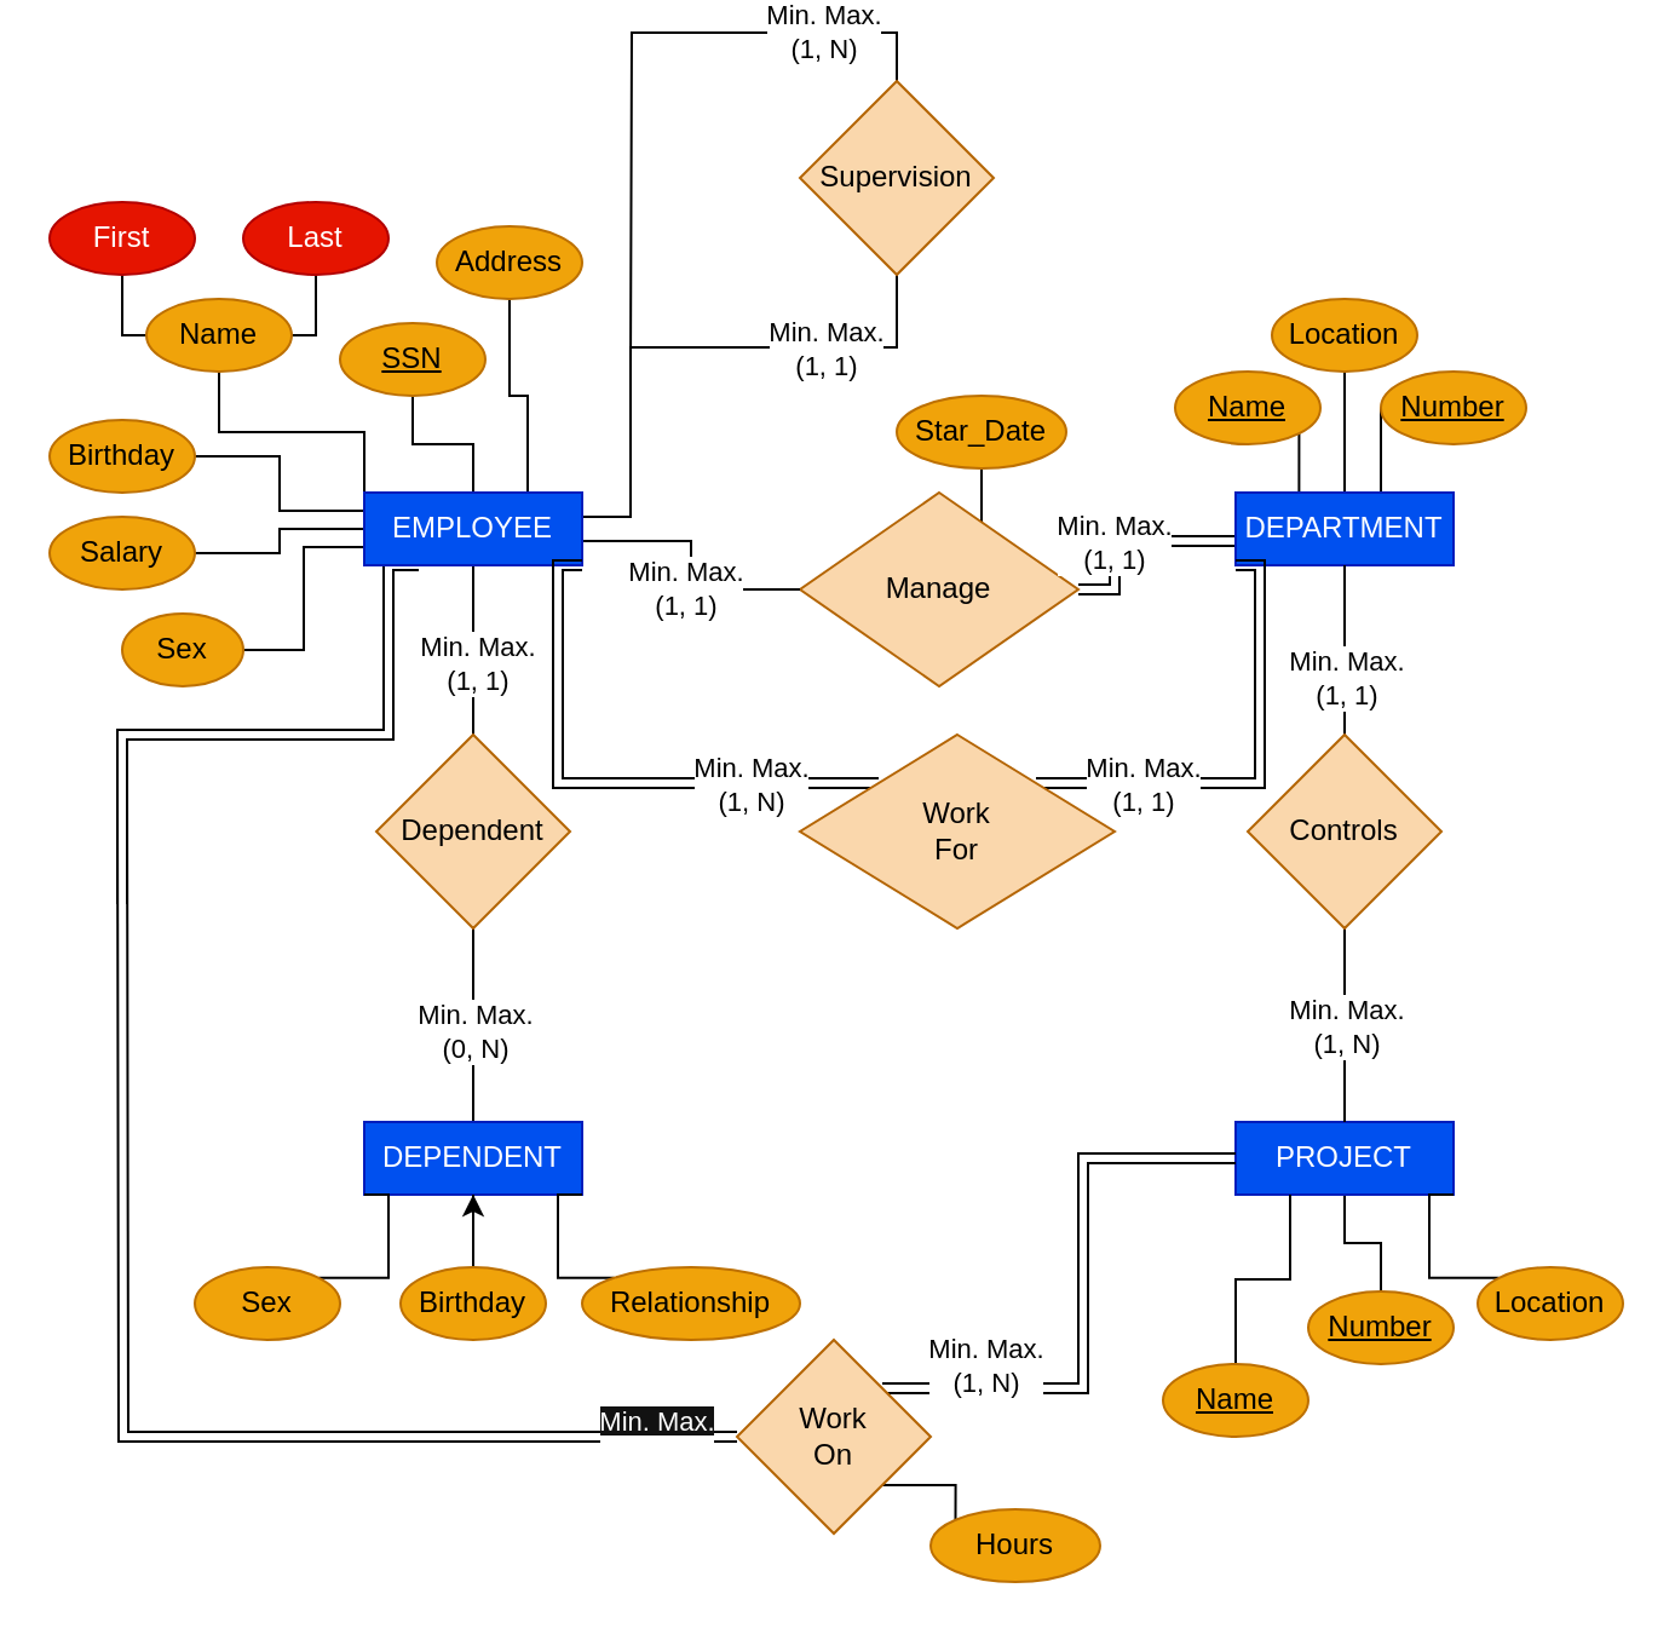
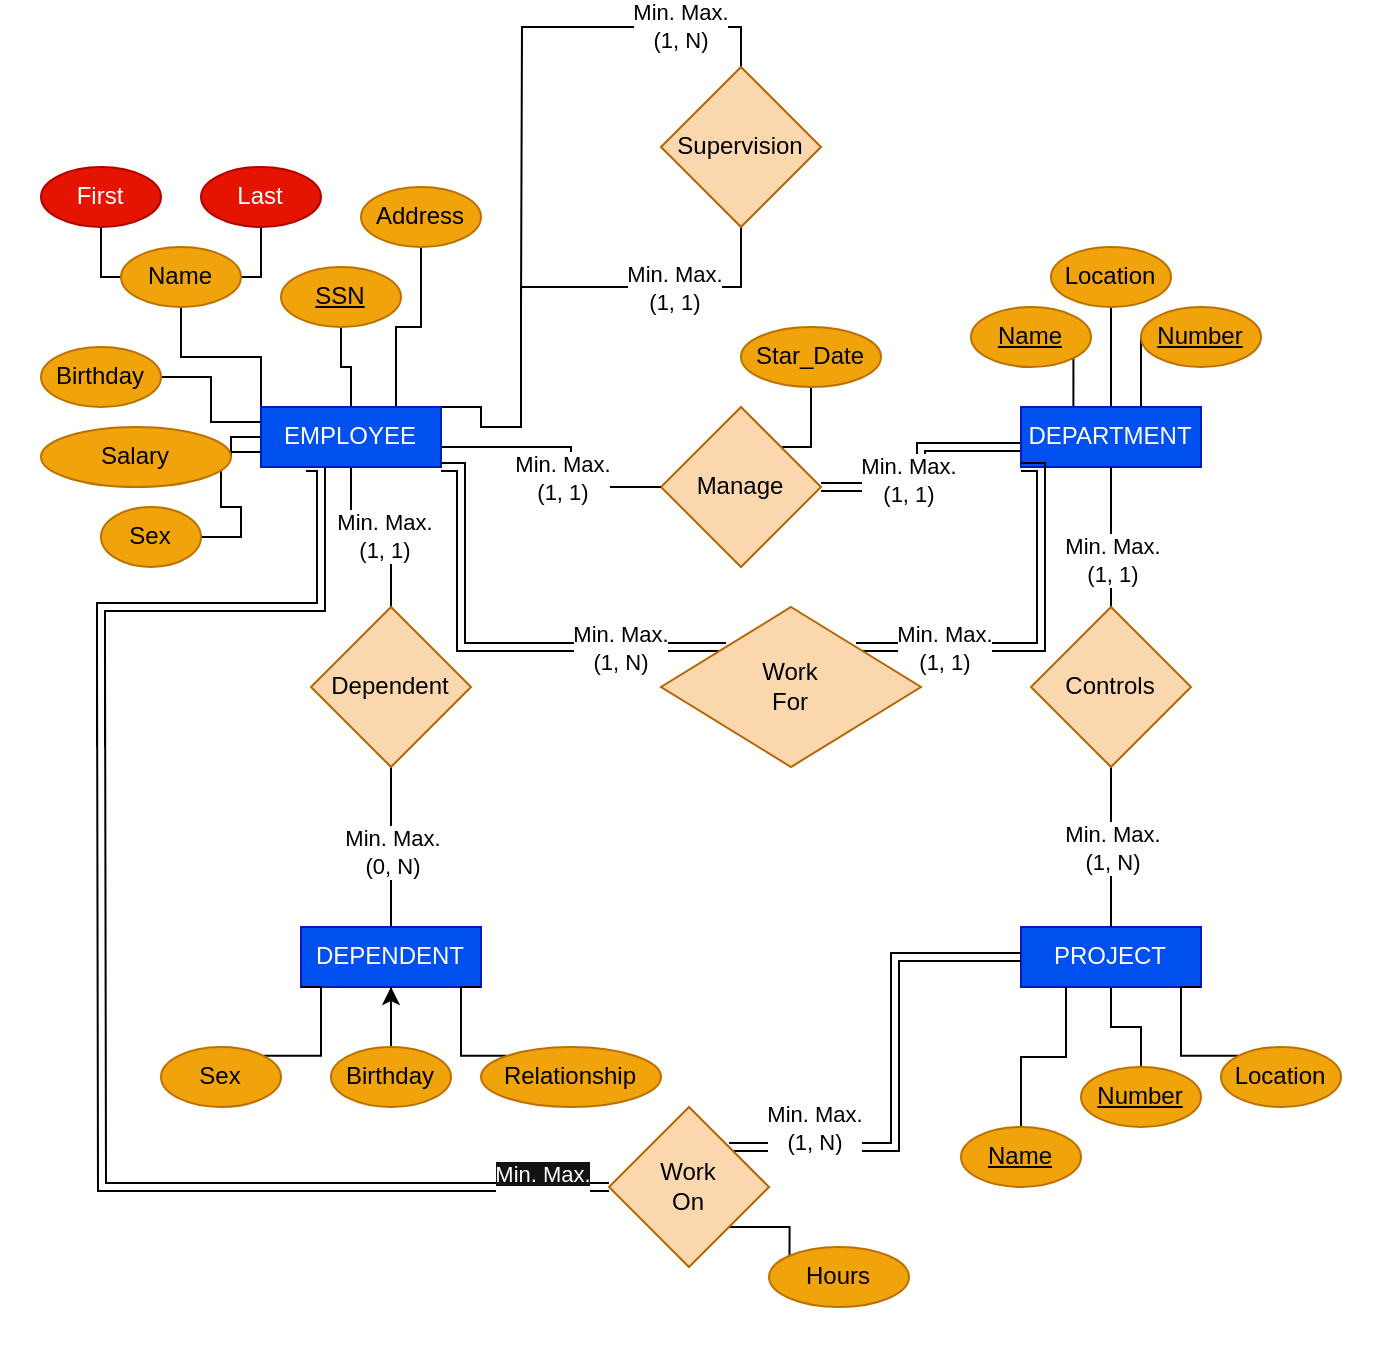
- <mxCell id="17" value="EMPLOYEE" style="rounded=0;whiteSpace=wrap;html=1;fillColor=#0050ef;fontColor=#ffffff;strokeColor=#001DBC;" vertex="1" parent="1"><mxGeometry x="150" y="190" width="90" height="30" as="geometry" /></mxCell>
+ <mxCell id="17" value="EMPLOYEE" style="rounded=0;whiteSpace=wrap;html=1;fillColor=#0050ef;fontColor=#ffffff;strokeColor=#001DBC;" vertex="1" parent="1"><mxGeometry x="130" y="190" width="90" height="30" as="geometry" /></mxCell>
- <mxCell id="35" value="Salary" style="ellipse;whiteSpace=wrap;html=1;fillColor=#f0a30a;fontColor=#000000;strokeColor=#BD7000;" vertex="1" parent="1"><mxGeometry x="20" y="200" width="60" height="30" as="geometry" /></mxCell>
+ <mxCell id="35" value="Salary" style="ellipse;whiteSpace=wrap;html=1;fillColor=#f0a30a;fontColor=#000000;strokeColor=#BD7000;" vertex="1" parent="1"><mxGeometry x="20" y="200" width="95" height="30" as="geometry" /></mxCell>
- <mxCell id="3" value="Manage" style="rhombus;whiteSpace=wrap;html=1;labelBackgroundColor=none;fillColor=#fad7ac;strokeColor=#b46504;fontColor=#000000;" vertex="1" parent="1"><mxGeometry x="330" y="190" width="115" height="80" as="geometry" /></mxCell>
+ <mxCell id="3" value="Manage" style="rhombus;whiteSpace=wrap;html=1;labelBackgroundColor=none;fillColor=#fad7ac;strokeColor=#b46504;fontColor=#000000;" vertex="1" parent="1"><mxGeometry x="330" y="190" width="80" height="80" as="geometry" /></mxCell>
